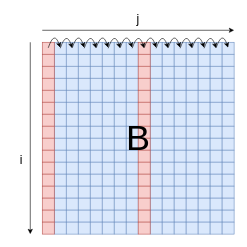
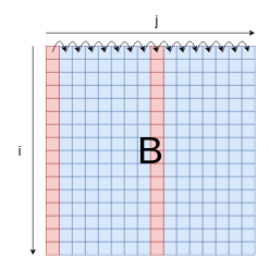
- <mxCell id="276" value="&lt;font style=&quot;font-size: 20px&quot;&gt;j&lt;/font&gt;" style="text;html=1;strokeColor=none;fillColor=none;align=center;verticalAlign=middle;whiteSpace=wrap;rounded=0;" vertex="1" parent="1"><mxGeometry x="220" y="20" width="20" height="20" as="geometry" /></mxCell>
+ <mxCell id="276" value="&lt;font style=&quot;font-size: 20px&quot;&gt;j&lt;/font&gt;" style="text;html=1;strokeColor=none;fillColor=none;align=center;verticalAlign=middle;whiteSpace=wrap;rounded=0;" vertex="1" parent="1"><mxGeometry x="230" y="20" width="20" height="20" as="geometry" /></mxCell>
- <mxCell id="274" value="&lt;font style=&quot;font-size: 20px&quot;&gt;i&lt;/font&gt;" style="text;html=1;strokeColor=none;fillColor=none;align=center;verticalAlign=middle;whiteSpace=wrap;rounded=0;" vertex="1" parent="1"><mxGeometry x="25" y="255" width="20" height="20" as="geometry" /></mxCell>
+ <mxCell id="274" value="&lt;font style=&quot;font-size: 20px&quot;&gt;i&lt;/font&gt;" style="text;html=1;strokeColor=none;fillColor=none;align=center;verticalAlign=middle;whiteSpace=wrap;rounded=0;" vertex="1" parent="1"><mxGeometry x="20" y="220" width="20" height="20" as="geometry" /></mxCell>
